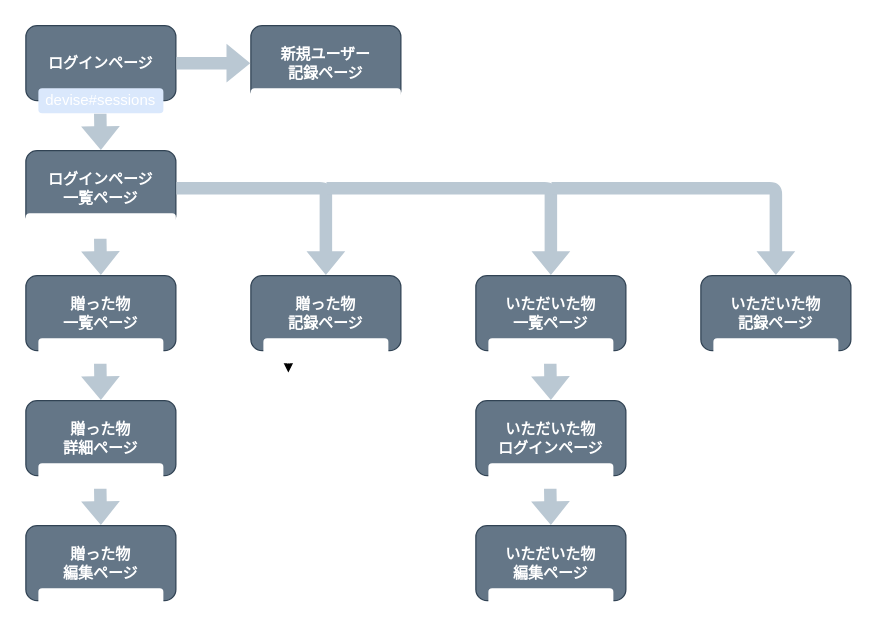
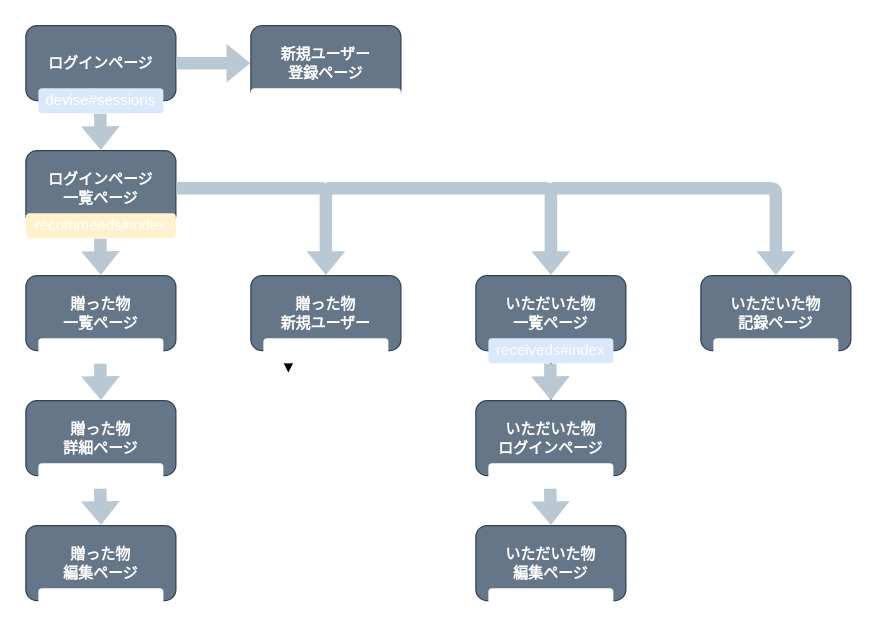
- <mxCell id="3" value="&lt;b&gt;新規ユーザー&lt;br&gt;記録ページ&lt;br&gt;&lt;/b&gt;" style="rounded=1;whiteSpace=wrap;html=1;labelBackgroundColor=none;labelBorderColor=none;fillColor=#647687;strokeColor=#314354;fontColor=#ffffff;" vertex="1" parent="1"><mxGeometry x="200" y="20" width="120" height="60" as="geometry" /></mxCell>
+ <mxCell id="3" value="&lt;b&gt;新規ユーザー&lt;br&gt;登録ページ&lt;br&gt;&lt;/b&gt;" style="rounded=1;whiteSpace=wrap;html=1;labelBackgroundColor=none;labelBorderColor=none;fillColor=#647687;strokeColor=#314354;fontColor=#ffffff;" vertex="1" parent="1"><mxGeometry x="200" y="20" width="120" height="60" as="geometry" /></mxCell>
- <mxCell id="25" value="&lt;font color=&quot;#ffffff&quot;&gt;recommends#index&lt;/font&gt;" style="rounded=1;whiteSpace=wrap;html=1;labelBackgroundColor=none;labelBorderColor=none;fontColor=#000000;strokeColor=none;" vertex="1" parent="1"><mxGeometry x="20" y="170" width="120" height="20" as="geometry" /></mxCell>
+ <mxCell id="25" value="&lt;font color=&quot;#ffffff&quot;&gt;recommends#index&lt;/font&gt;" style="rounded=1;whiteSpace=wrap;html=1;labelBackgroundColor=none;labelBorderColor=none;fontColor=#000000;strokeColor=none;fillColor=#fff2cc;" vertex="1" parent="1"><mxGeometry x="20" y="170" width="120" height="20" as="geometry" /></mxCell>
- <mxCell id="10" value="&lt;b&gt;贈った物&lt;br&gt;記録ページ&lt;br&gt;&lt;/b&gt;" style="rounded=1;whiteSpace=wrap;html=1;labelBackgroundColor=none;labelBorderColor=none;fillColor=#647687;strokeColor=#314354;fontColor=#ffffff;" vertex="1" parent="1"><mxGeometry x="200" y="220" width="120" height="60" as="geometry" /></mxCell>
+ <mxCell id="10" value="&lt;b&gt;贈った物&lt;br&gt;新規ユーザー&lt;br&gt;&lt;/b&gt;" style="rounded=1;whiteSpace=wrap;html=1;labelBackgroundColor=none;labelBorderColor=none;fillColor=#647687;strokeColor=#314354;fontColor=#ffffff;" vertex="1" parent="1"><mxGeometry x="200" y="220" width="120" height="60" as="geometry" /></mxCell>
- <mxCell id="18" value="&lt;font color=&quot;#ffffff&quot;&gt;receiveds#index&lt;/font&gt;" style="rounded=1;whiteSpace=wrap;html=1;labelBackgroundColor=none;labelBorderColor=none;fontColor=#000000;strokeColor=none;" vertex="1" parent="1"><mxGeometry x="390" y="270" width="100" height="20" as="geometry" /></mxCell>
+ <mxCell id="18" value="&lt;font color=&quot;#ffffff&quot;&gt;receiveds#index&lt;/font&gt;" style="rounded=1;whiteSpace=wrap;html=1;labelBackgroundColor=none;labelBorderColor=none;fontColor=#000000;strokeColor=none;fillColor=#dae8fc;" vertex="1" parent="1"><mxGeometry x="390" y="270" width="100" height="20" as="geometry" /></mxCell>
+ <mxCell id="8" value="" style="edgeStyle=none;html=1;fontColor=#000000;" edge="1" parent="1" source="9" target="11"><mxGeometry relative="1" as="geometry" /></mxCell>
